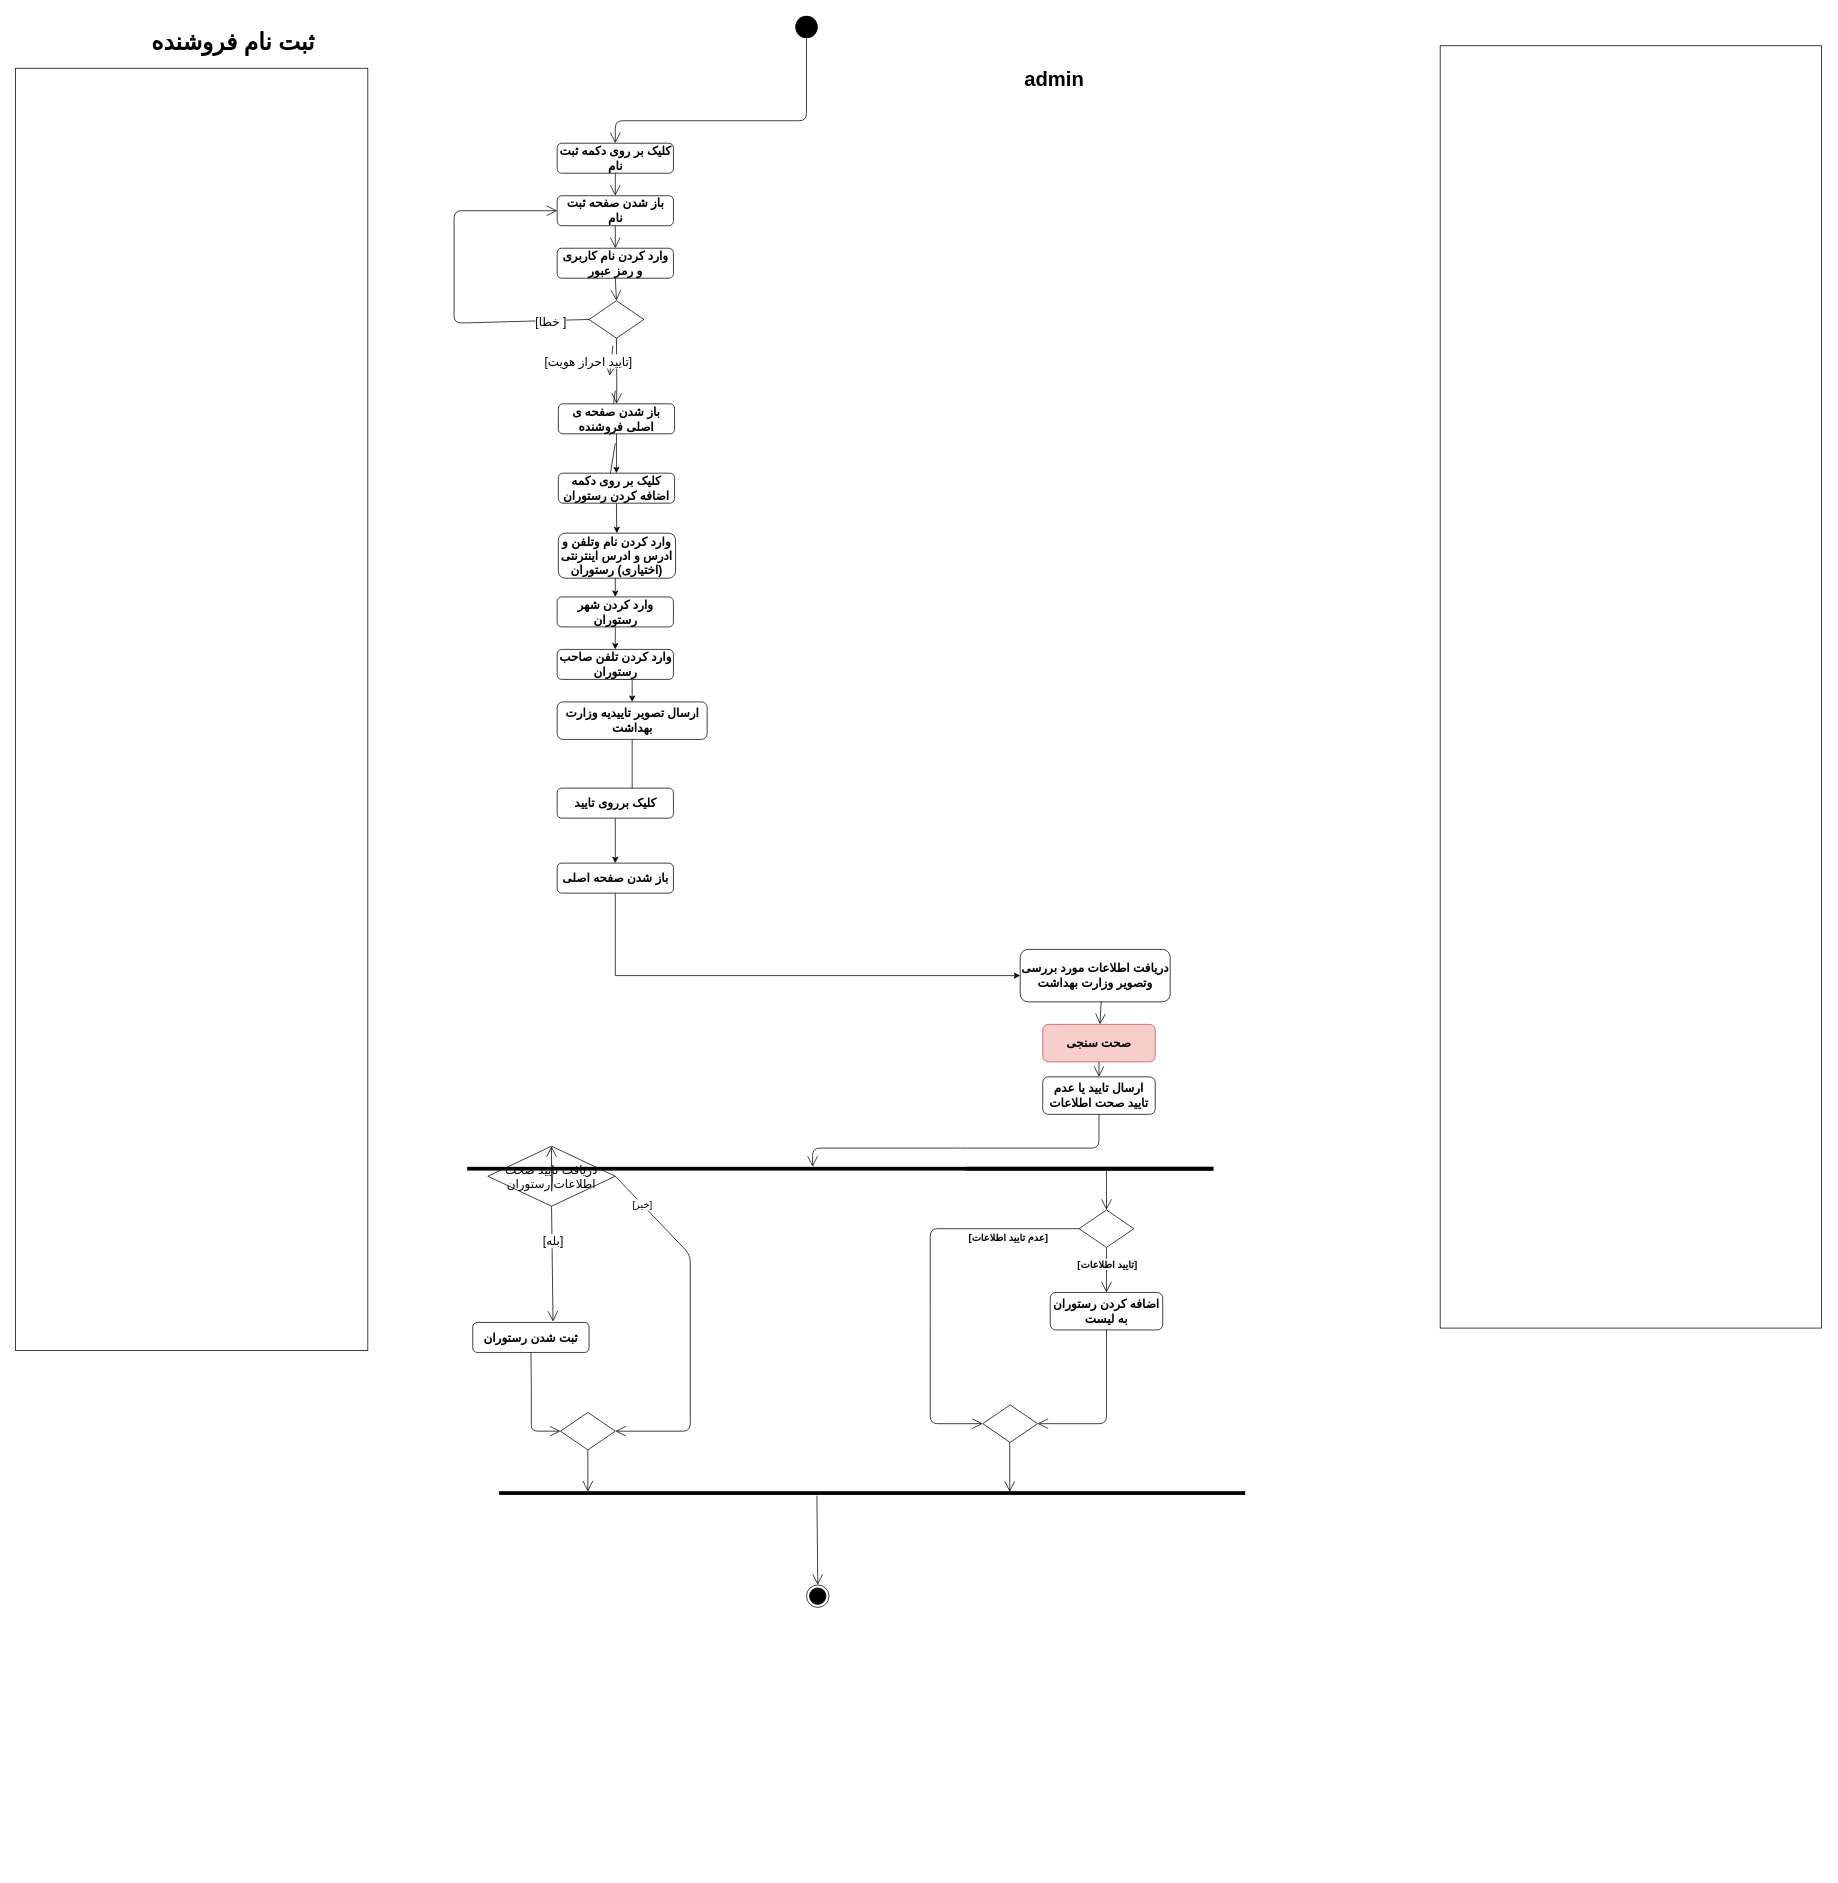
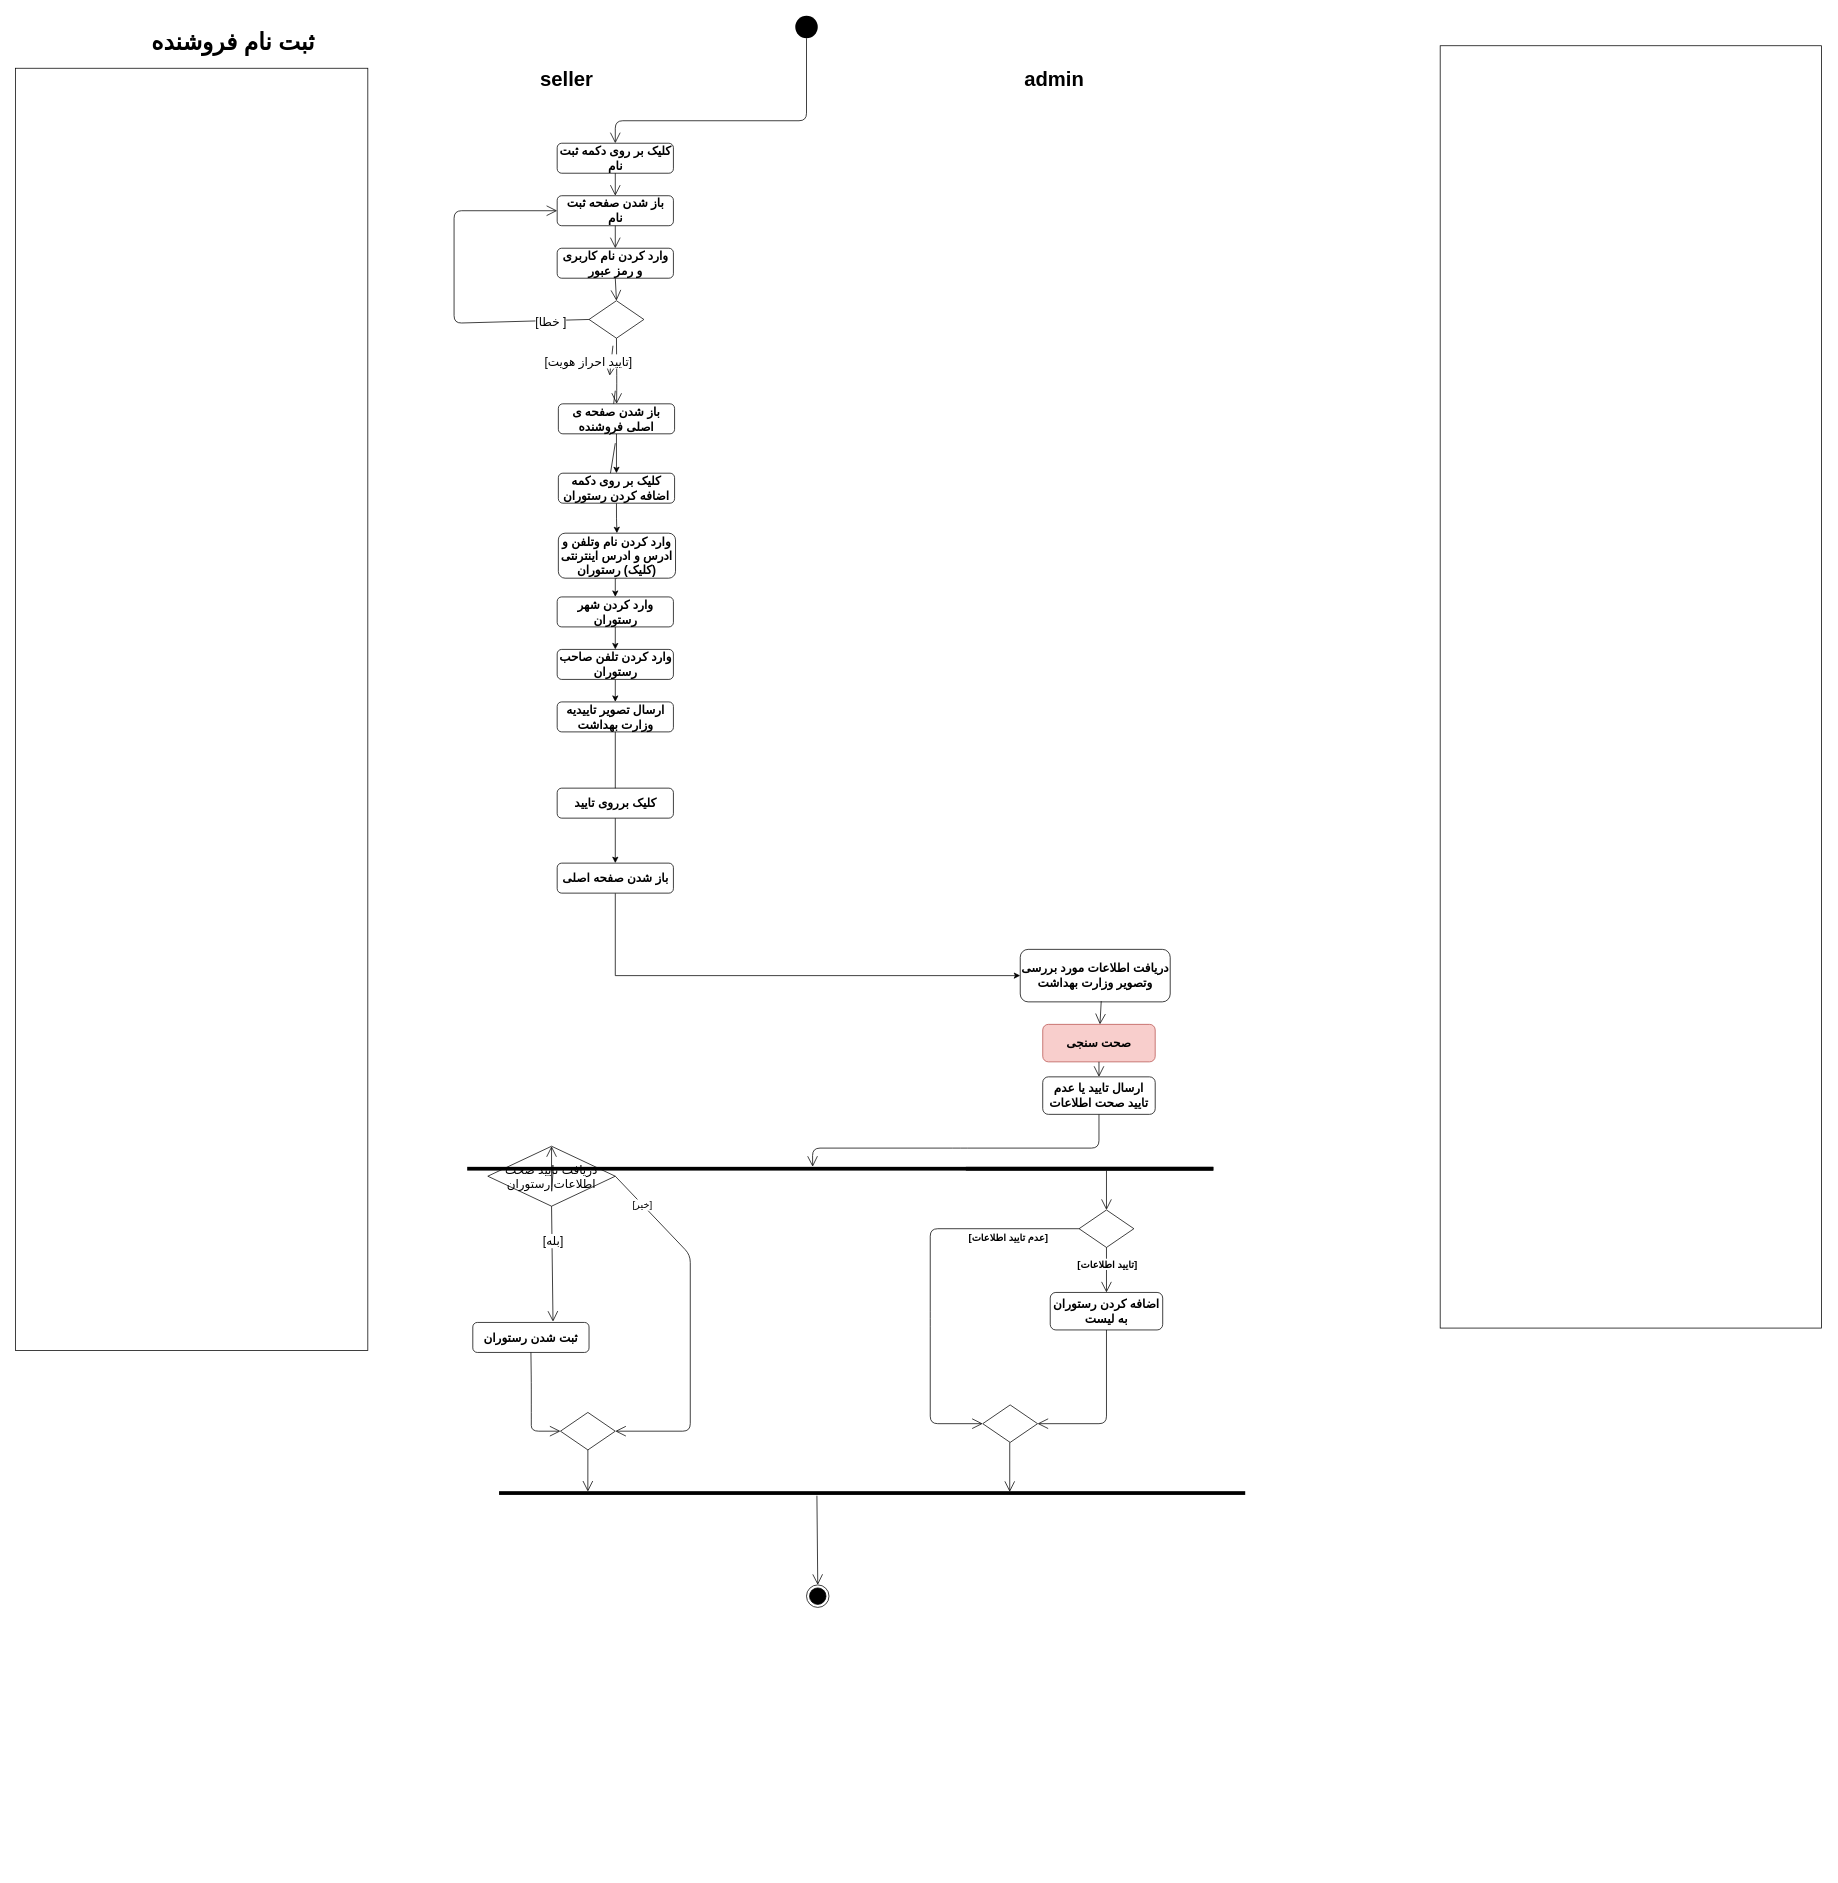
+ <mxCell id="25" value="&lt;font size=&quot;1&quot;&gt;&lt;b style=&quot;font-size: 27px&quot;&gt;seller&lt;/b&gt;&lt;/font&gt;" style="text;html=1;align=center;verticalAlign=middle;resizable=0;points=[];autosize=1;" parent="1" vertex="1"><mxGeometry x="710" y="90" width="90" height="30" as="geometry" /></mxCell>
- <mxCell id="53" value="وارد کردن نام وتلفن و ادرس و ادرس اینترنتی (اختیاری) رستوران" style="shape=rect;html=1;rounded=1;whiteSpace=wrap;align=center;fontStyle=1;fontSize=16;" vertex="1" parent="1"><mxGeometry x="744.06" y="710" width="156.25" height="60" as="geometry" /></mxCell>
+ <mxCell id="53" value="وارد کردن نام وتلفن و ادرس و ادرس اینترنتی (کلیک) رستوران" style="shape=rect;html=1;rounded=1;whiteSpace=wrap;align=center;fontStyle=1;fontSize=16;" vertex="1" parent="1"><mxGeometry x="744.06" y="710" width="156.25" height="60" as="geometry" /></mxCell>
- <mxCell id="59" value="ارسال تصویر تاییدیه وزارت بهداشت" style="shape=rect;html=1;rounded=1;whiteSpace=wrap;align=center;fontStyle=1;fontSize=16;" vertex="1" parent="1"><mxGeometry x="742.5" y="935" width="200" height="50" as="geometry" /></mxCell>
+ <mxCell id="59" value="ارسال تصویر تاییدیه وزارت بهداشت" style="shape=rect;html=1;rounded=1;whiteSpace=wrap;align=center;fontStyle=1;fontSize=16;" vertex="1" parent="1"><mxGeometry x="742.5" y="935" width="155" height="40" as="geometry" /></mxCell>
